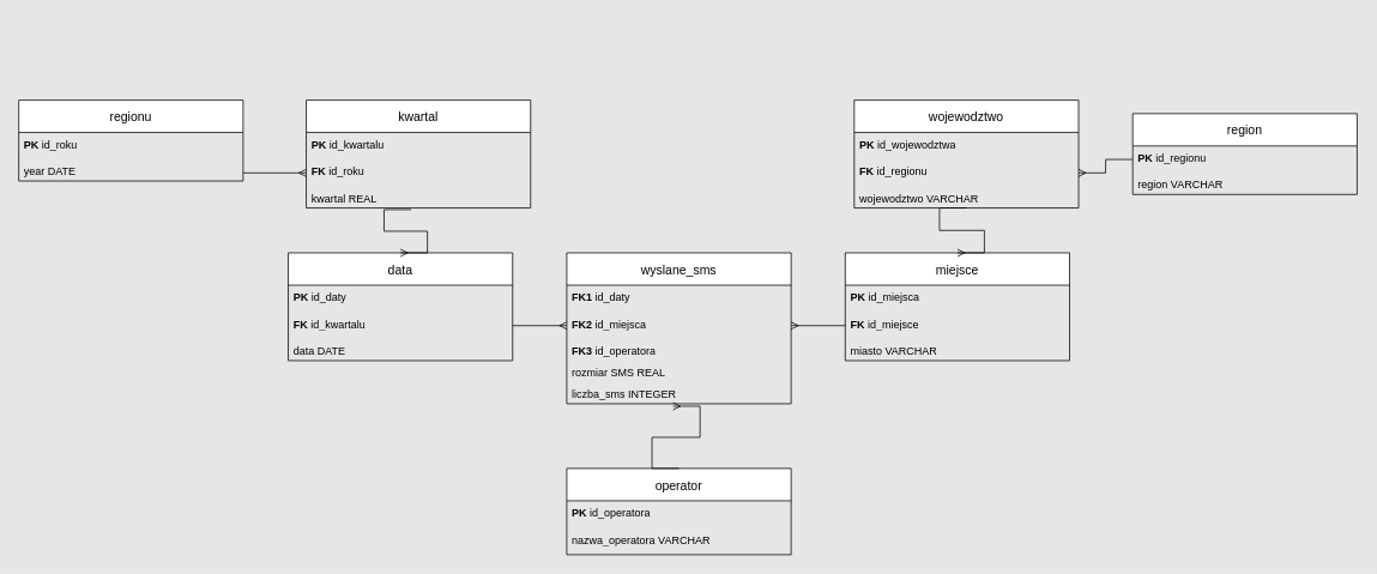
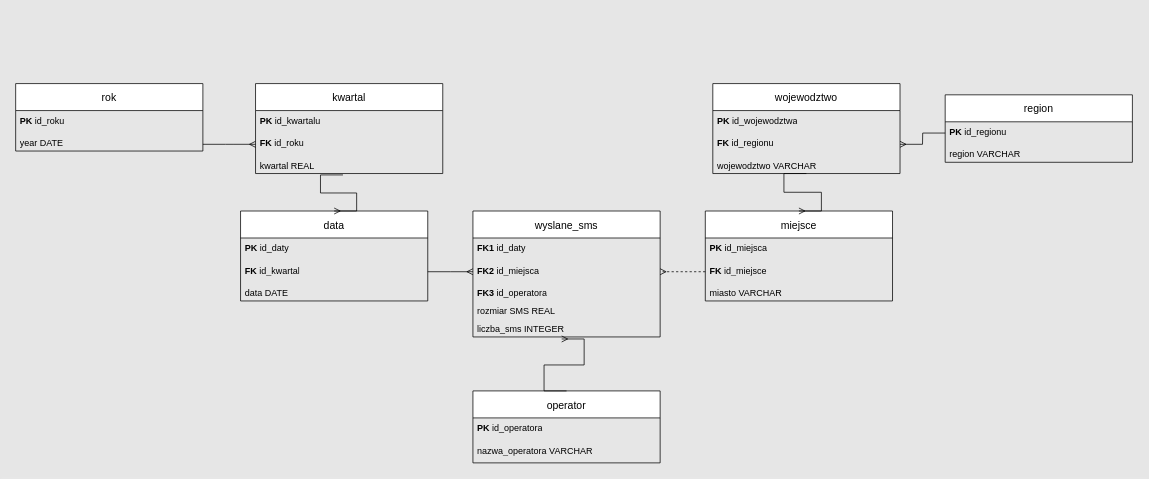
- <mxCell id="32" value="regionu" style="swimlane;fontStyle=0;childLayout=stackLayout;horizontal=1;startSize=36;horizontalStack=0;resizeParent=1;resizeParentMax=0;resizeLast=0;collapsible=1;marginBottom=0;align=center;fontSize=14;swimlaneLine=1;glass=0;aspect=fixed;" parent="1" vertex="1"><mxGeometry x="20" y="111" width="249.75" height="90" as="geometry"><mxRectangle x="380" y="370" width="120" height="30" as="alternateBounds" /></mxGeometry></mxCell>
+ <mxCell id="32" value="rok" style="swimlane;fontStyle=0;childLayout=stackLayout;horizontal=1;startSize=36;horizontalStack=0;resizeParent=1;resizeParentMax=0;resizeLast=0;collapsible=1;marginBottom=0;align=center;fontSize=14;swimlaneLine=1;glass=0;aspect=fixed;" parent="1" vertex="1"><mxGeometry x="20" y="111" width="249.75" height="90" as="geometry"><mxRectangle x="380" y="370" width="120" height="30" as="alternateBounds" /></mxGeometry></mxCell>
- <mxCell id="24" value="&lt;b&gt;FK&lt;/b&gt;&amp;nbsp;id_kwartalu" style="text;strokeColor=none;fillColor=none;spacingLeft=4;spacingRight=4;overflow=hidden;rotatable=0;points=[[0,0.5],[1,0.5]];portConstraint=eastwest;fontSize=12;whiteSpace=wrap;html=1;" parent="22" vertex="1"><mxGeometry y="66" width="249.75" height="30" as="geometry" /></mxCell>
+ <mxCell id="24" value="&lt;b&gt;FK&lt;/b&gt;&amp;nbsp;id_kwartal" style="text;strokeColor=none;fillColor=none;spacingLeft=4;spacingRight=4;overflow=hidden;rotatable=0;points=[[0,0.5],[1,0.5]];portConstraint=eastwest;fontSize=12;whiteSpace=wrap;html=1;" parent="22" vertex="1"><mxGeometry y="66" width="249.75" height="30" as="geometry" /></mxCell>
- <mxCell id="19" style="edgeStyle=entityRelationEdgeStyle;rounded=0;orthogonalLoop=1;jettySize=auto;html=1;entryX=1;entryY=0.5;entryDx=0;entryDy=0;endArrow=ERmany;endFill=0;exitX=0;exitY=0.5;exitDx=0;exitDy=0;" parent="1" source="10" target="4" edge="1"><mxGeometry relative="1" as="geometry"><mxPoint x="850" y="501" as="sourcePoint" /><mxPoint x="929.251" y="569.01" as="targetPoint" /></mxGeometry></mxCell>
+ <mxCell id="19" style="edgeStyle=entityRelationEdgeStyle;rounded=0;orthogonalLoop=1;jettySize=auto;html=1;entryX=1;entryY=0.5;entryDx=0;entryDy=0;endArrow=ERmany;endFill=0;exitX=0;exitY=0.5;exitDx=0;exitDy=0;dashed=1;" parent="1" source="10" target="4" edge="1"><mxGeometry relative="1" as="geometry"><mxPoint x="850" y="501" as="sourcePoint" /><mxPoint x="929.251" y="569.01" as="targetPoint" /></mxGeometry></mxCell>
